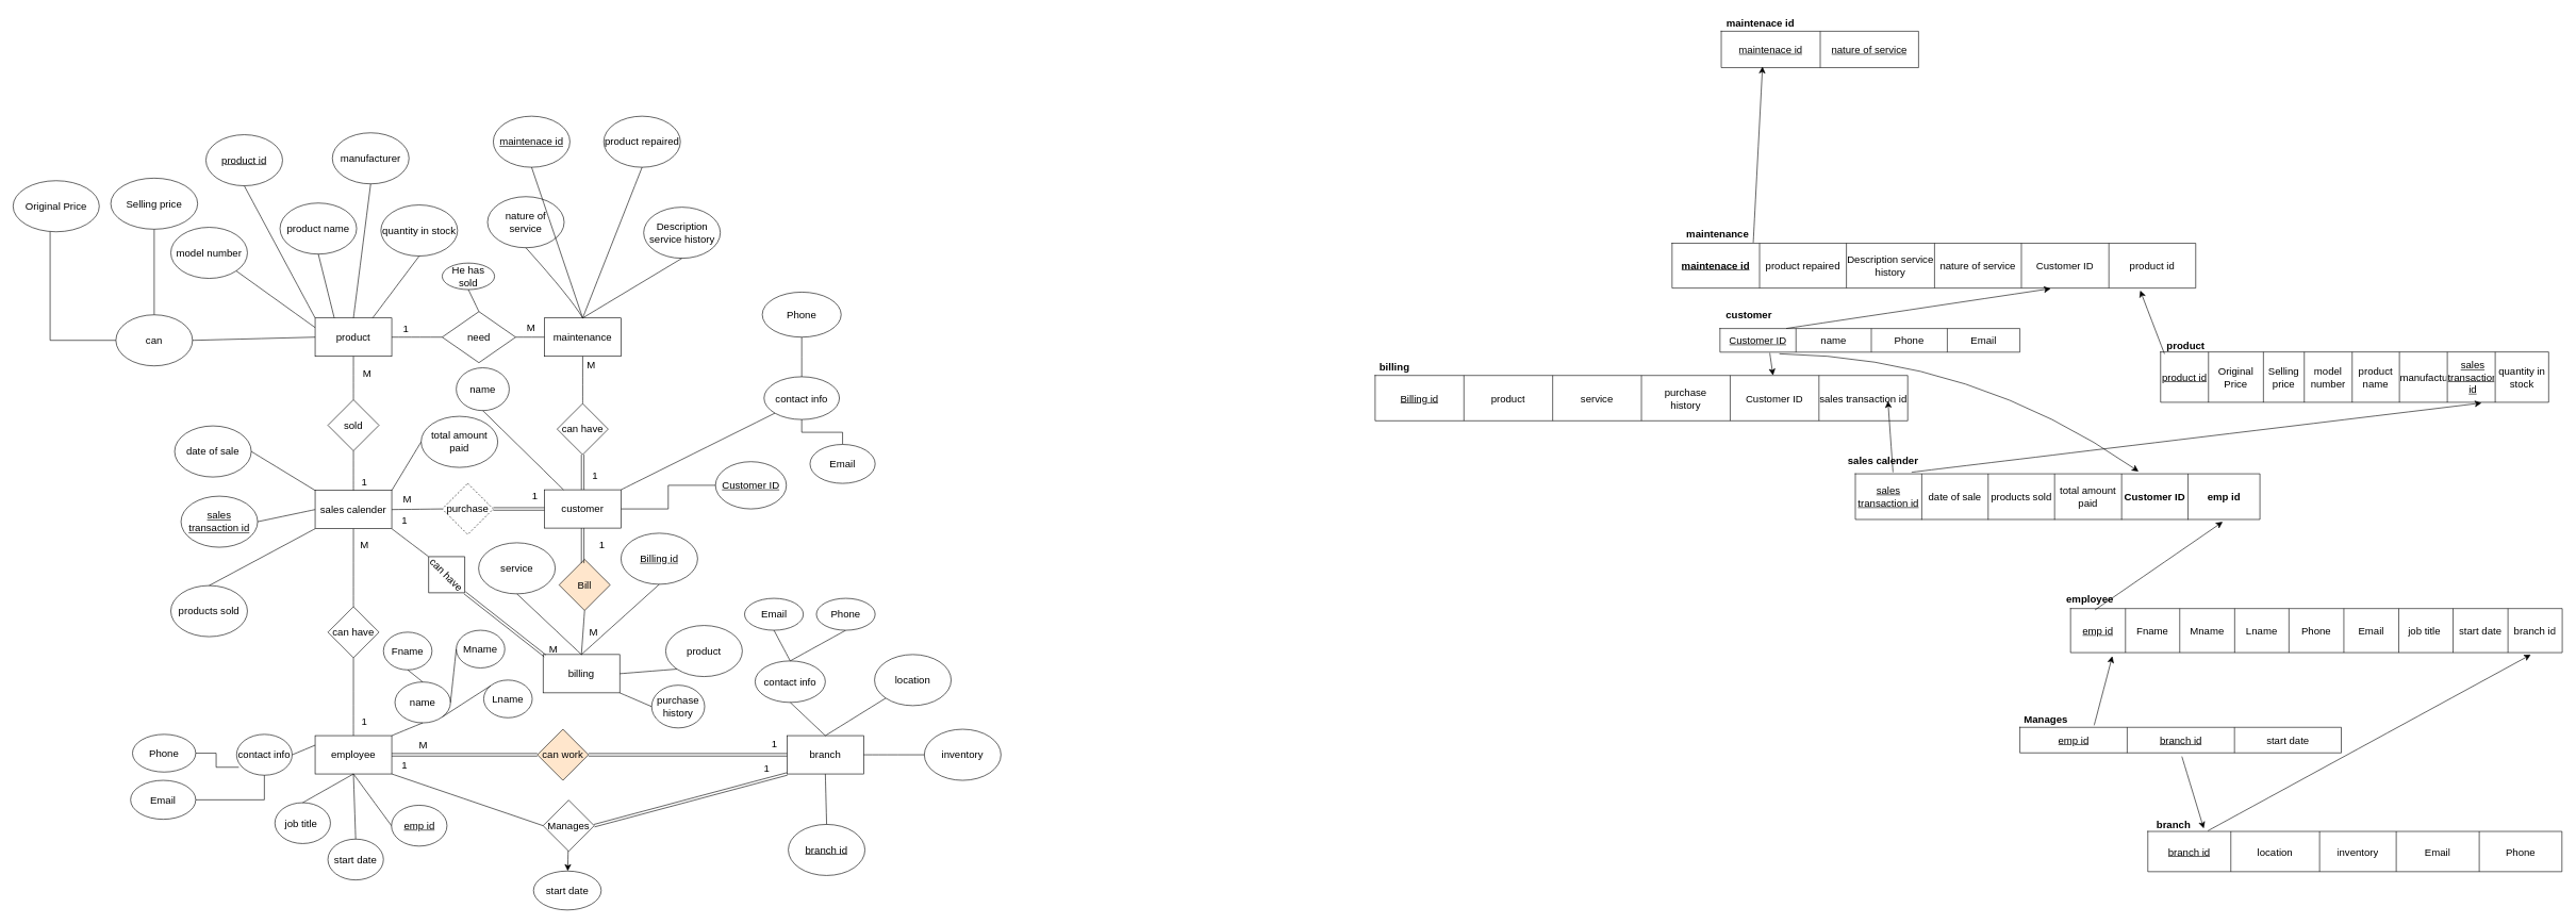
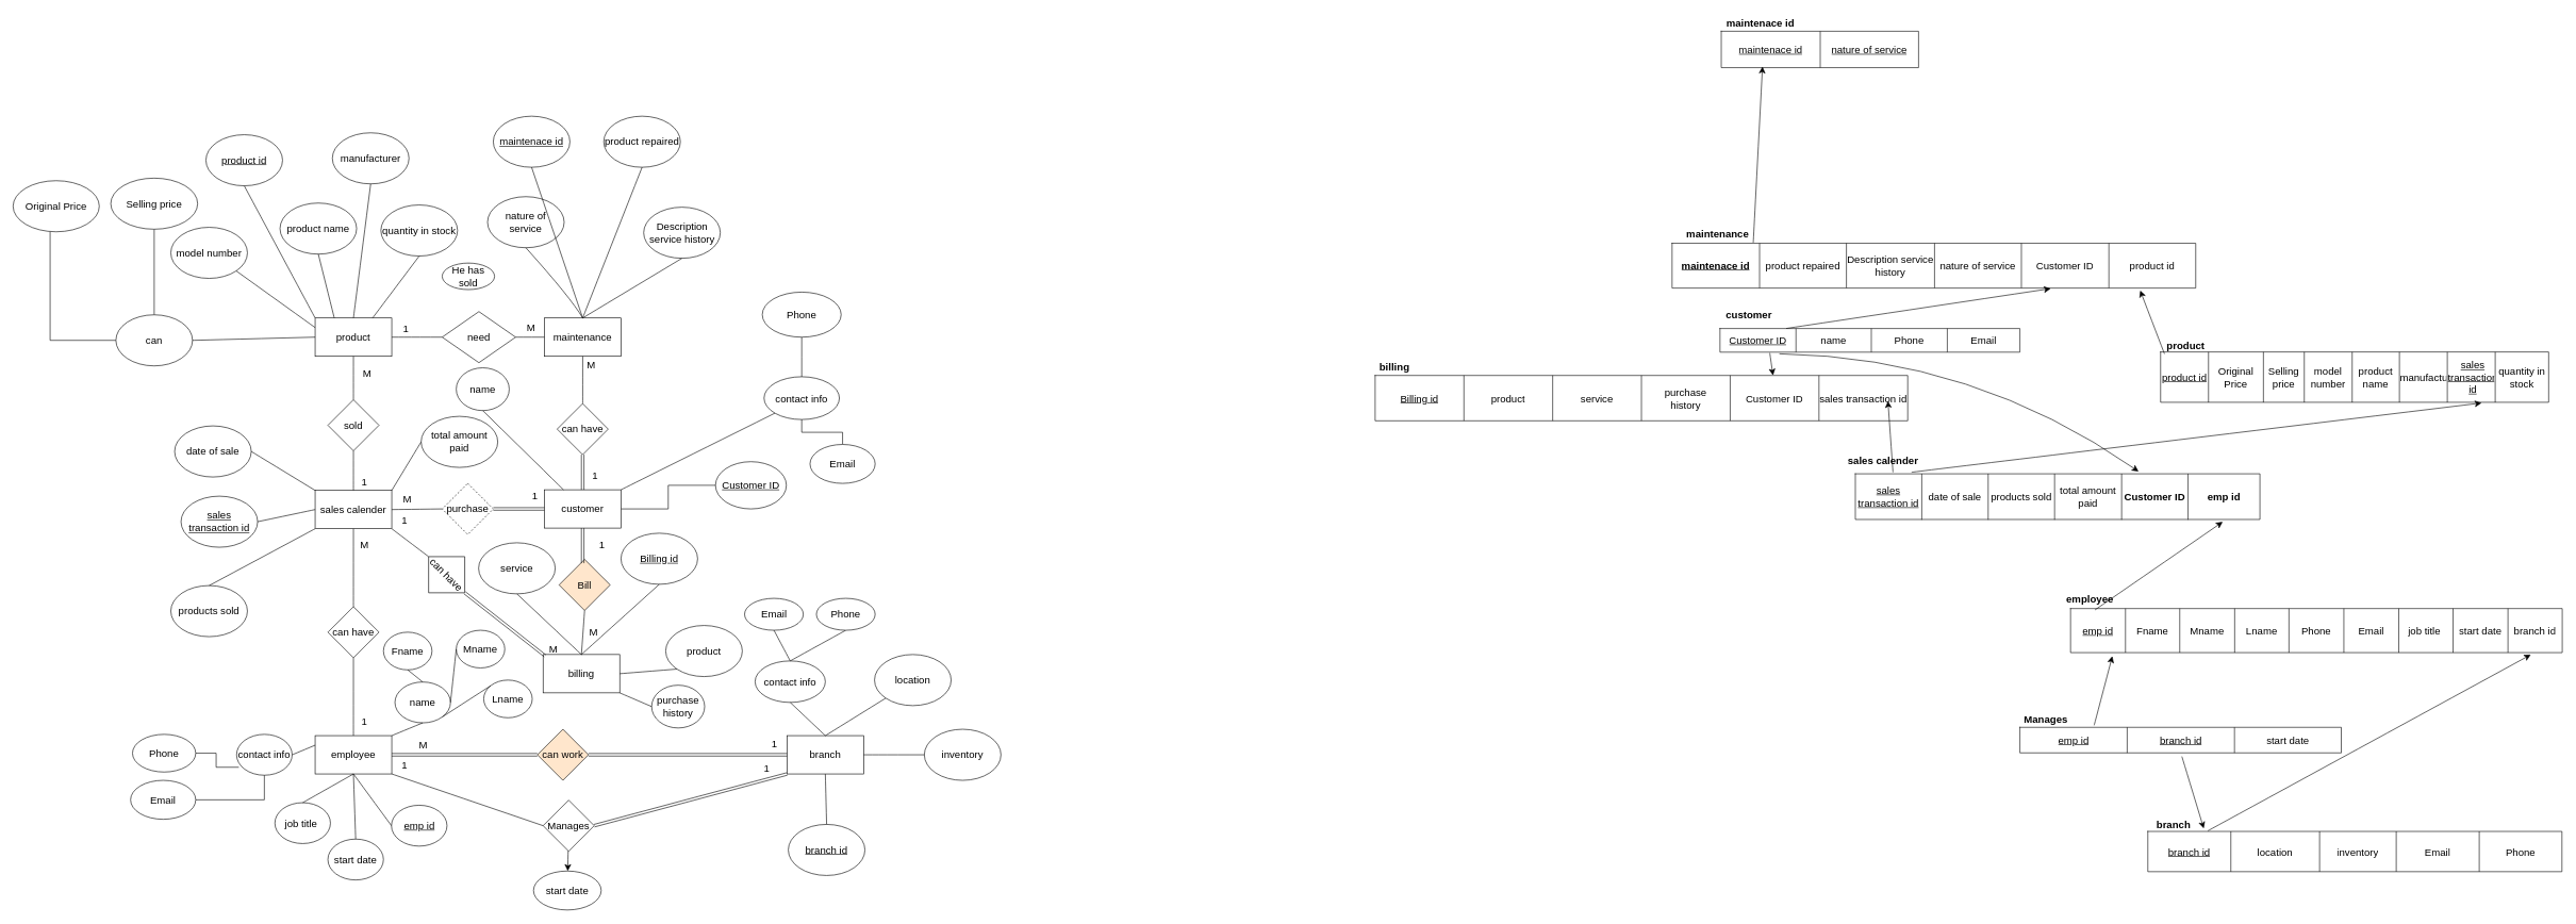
- <mxCell id="134" value="" style="endArrow=none;html=1;rounded=0;fontSize=12;startSize=8;endSize=8;curved=1;exitX=0.5;exitY=0;exitDx=0;exitDy=0;entryX=0.5;entryY=1;entryDx=0;entryDy=0;" parent="1" source="10" target="135" edge="1"><mxGeometry width="50" height="50" relative="1" as="geometry"><mxPoint x="732" y="487" as="sourcePoint" /><mxPoint x="737" y="469" as="targetPoint" /></mxGeometry></mxCell>
